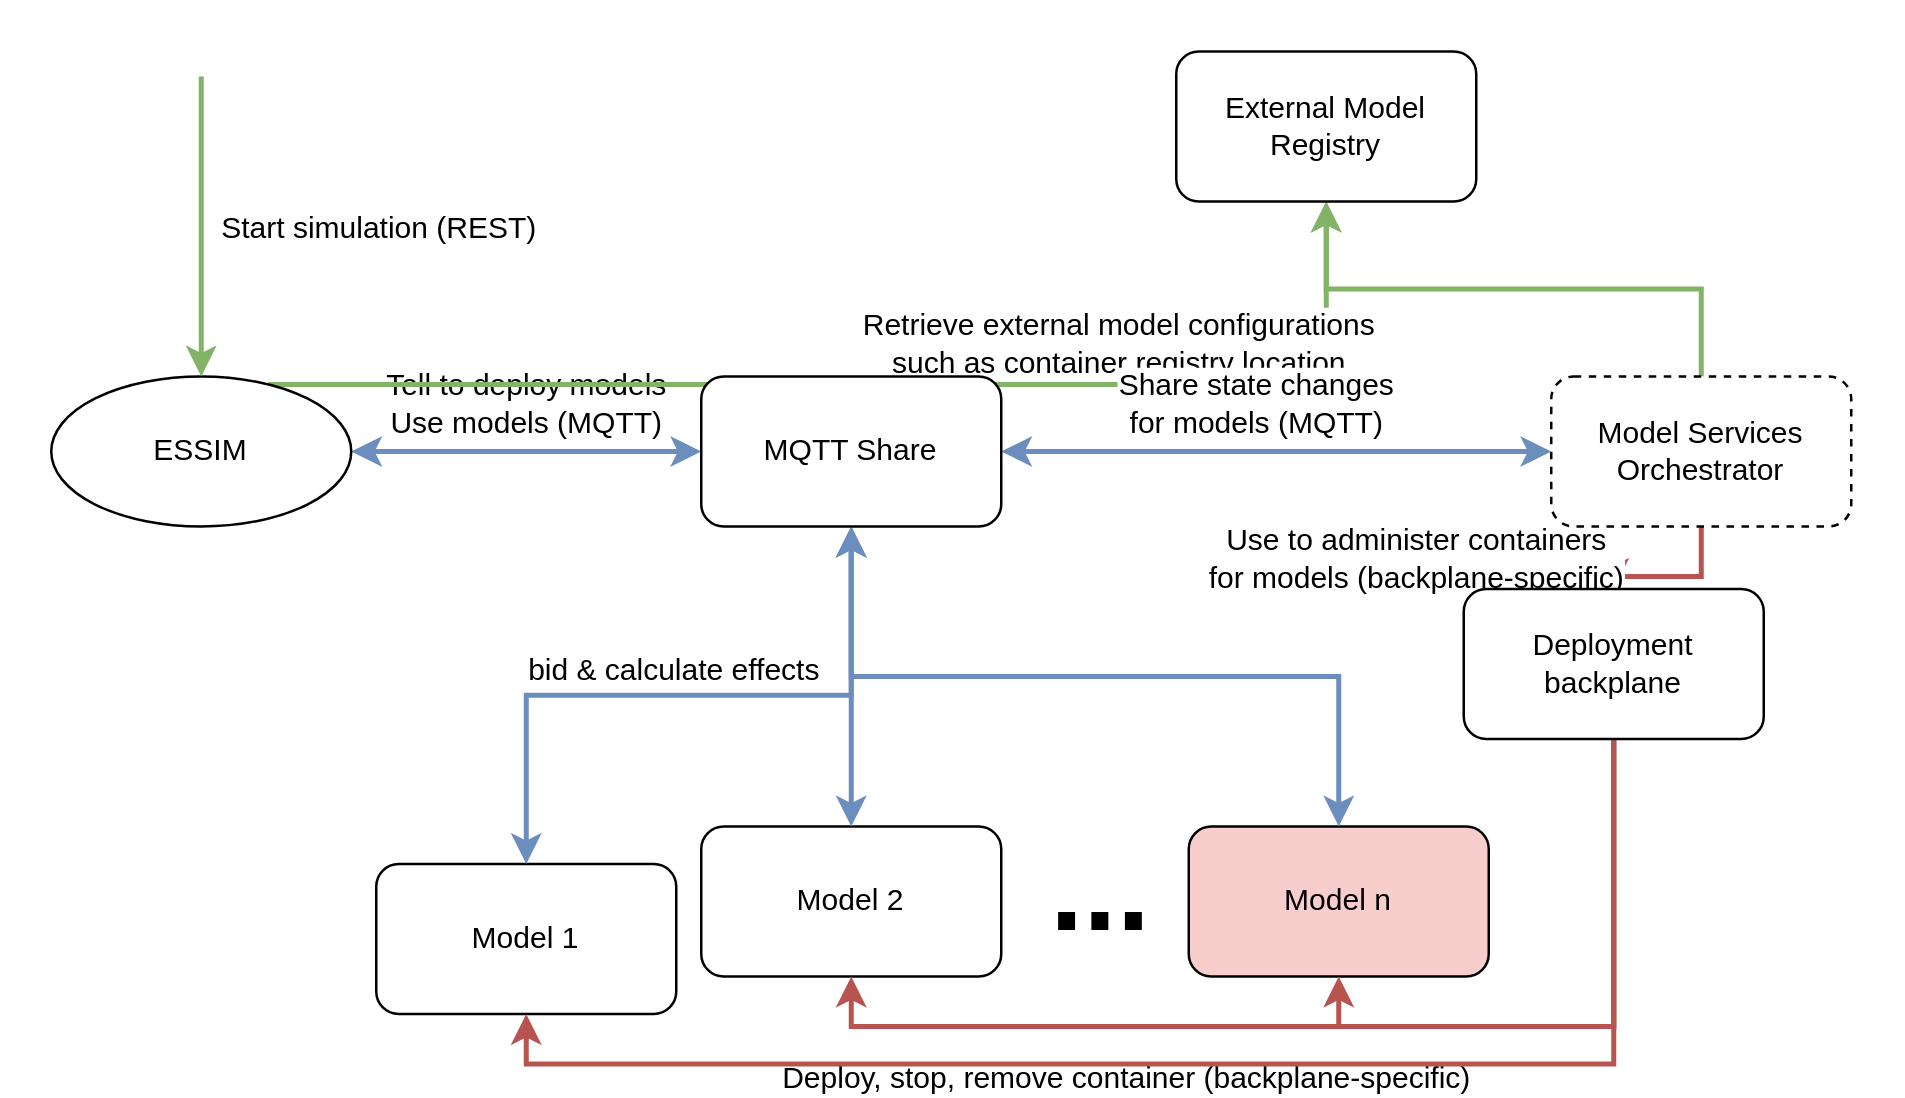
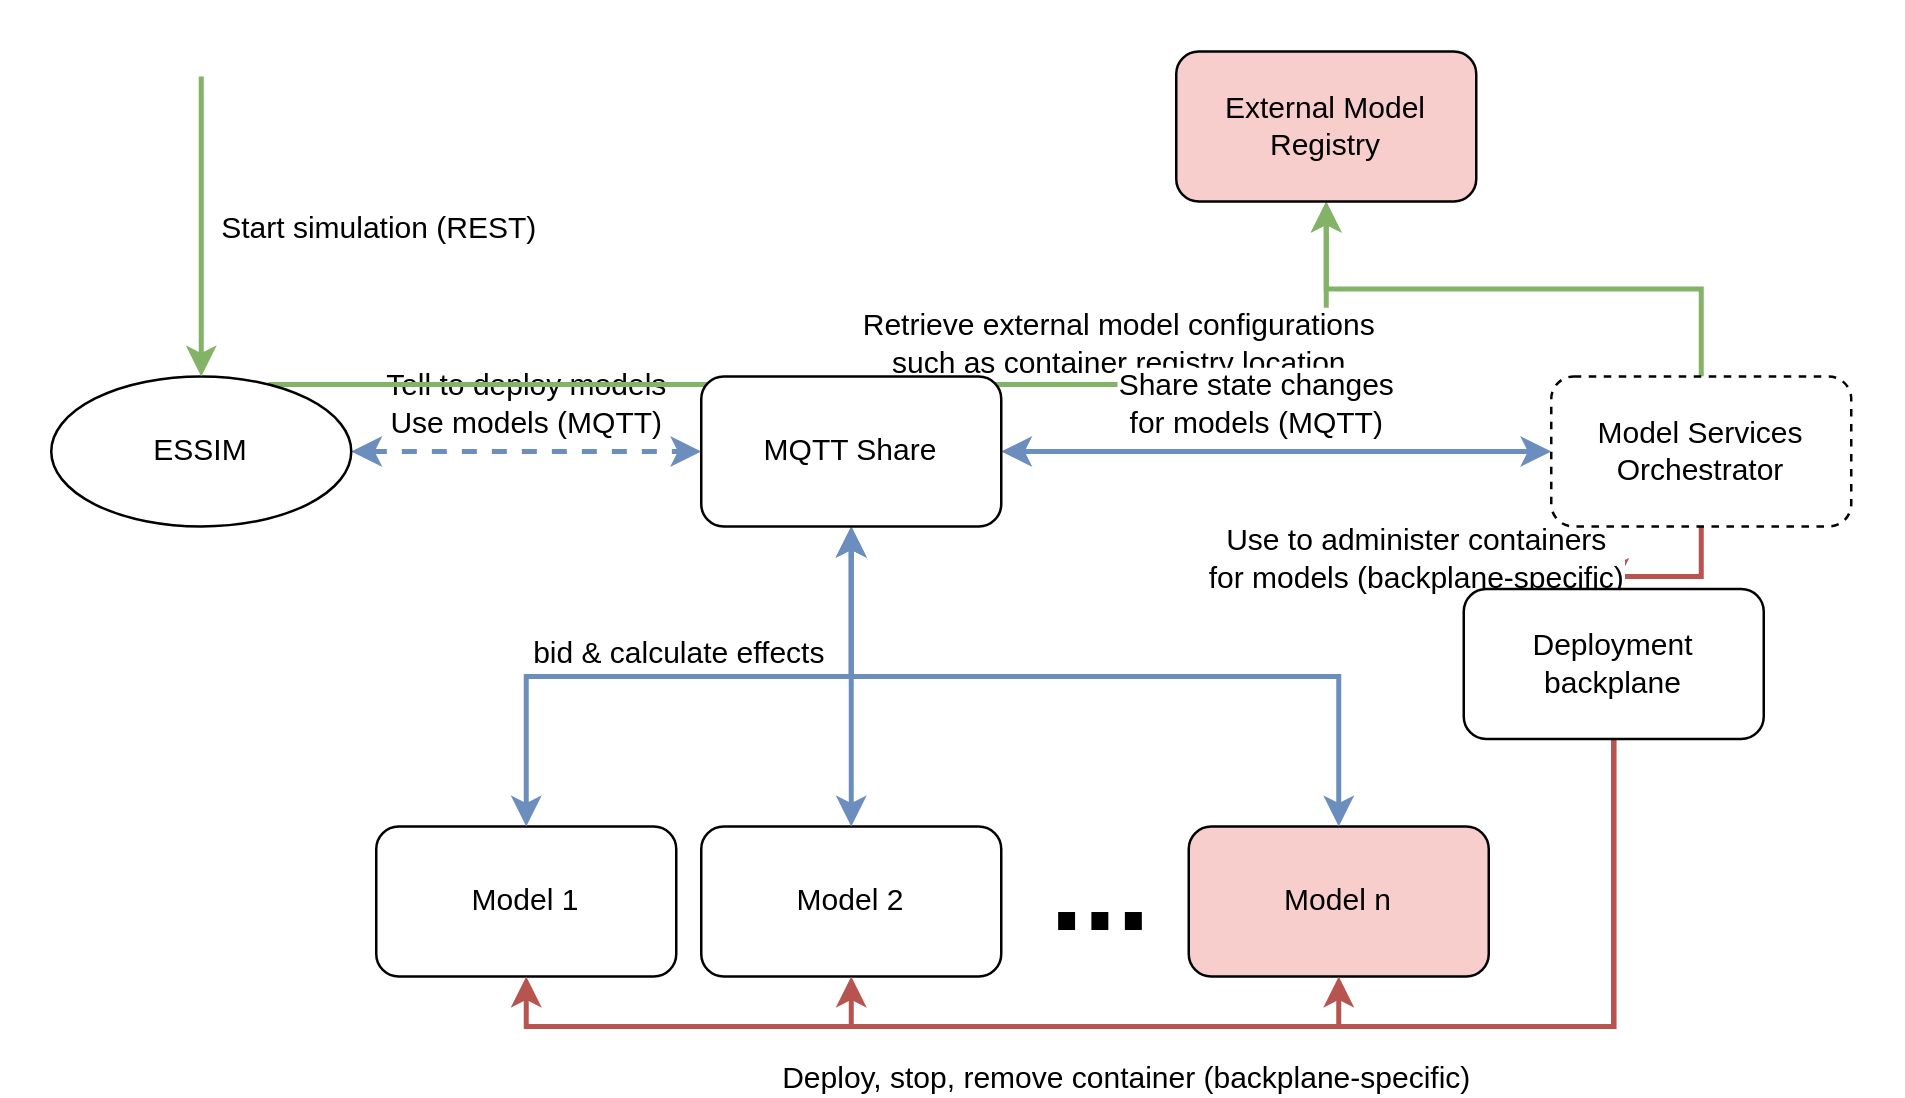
- <mxCell id="29" value="External Model&lt;br&gt;Registry" style="rounded=1;whiteSpace=wrap;html=1;fontSize=12;" vertex="1" parent="1"><mxGeometry x="470" y="20" width="120" height="60" as="geometry" /></mxCell>
+ <mxCell id="29" value="External Model&lt;br&gt;Registry" style="rounded=1;whiteSpace=wrap;html=1;fontSize=12;fillColor=#f8cecc;" vertex="1" parent="1"><mxGeometry x="470" y="20" width="120" height="60" as="geometry" /></mxCell>
- <mxCell id="2" style="edgeStyle=orthogonalEdgeStyle;rounded=0;orthogonalLoop=1;jettySize=auto;html=1;exitX=1;exitY=0.5;exitDx=0;exitDy=0;fontSize=12;startArrow=classic;startFill=1;fillColor=#dae8fc;strokeColor=#6c8ebf;strokeWidth=2;" edge="1" parent="1" source="6" target="26"><mxGeometry relative="1" as="geometry" /></mxCell>
+ <mxCell id="2" style="edgeStyle=orthogonalEdgeStyle;rounded=0;orthogonalLoop=1;jettySize=auto;html=1;exitX=1;exitY=0.5;exitDx=0;exitDy=0;fontSize=12;startArrow=classic;startFill=1;fillColor=#dae8fc;strokeColor=#6c8ebf;strokeWidth=2;dashed=1;" edge="1" parent="1" source="6" target="26"><mxGeometry relative="1" as="geometry" /></mxCell>
- <mxCell id="7" value="Model 1" style="rounded=1;whiteSpace=wrap;html=1;" vertex="1" parent="1"><mxGeometry x="150" y="345" width="120" height="60" as="geometry" /></mxCell>
+ <mxCell id="7" value="Model 1" style="rounded=1;whiteSpace=wrap;html=1;" vertex="1" parent="1"><mxGeometry x="150" y="330" width="120" height="60" as="geometry" /></mxCell>
